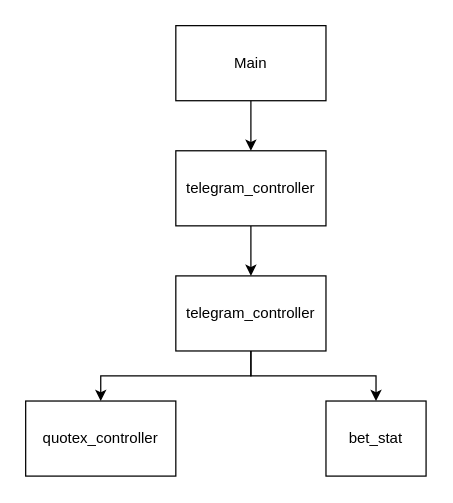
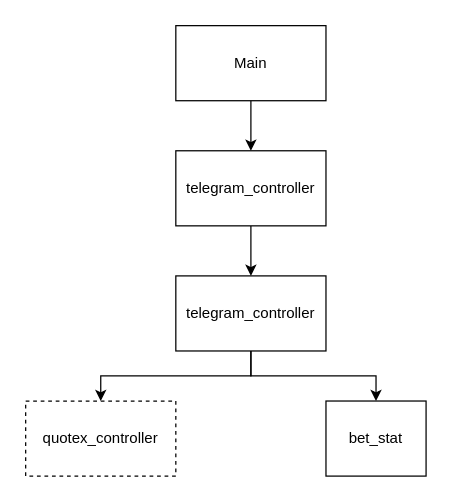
- <mxCell id="9" value="quotex_controller" style="rounded=0;whiteSpace=wrap;html=1;" vertex="1" parent="1"><mxGeometry x="20" y="320" width="120" height="60" as="geometry" /></mxCell>
+ <mxCell id="9" value="quotex_controller" style="rounded=0;whiteSpace=wrap;html=1;dashed=1;" vertex="1" parent="1"><mxGeometry x="20" y="320" width="120" height="60" as="geometry" /></mxCell>
